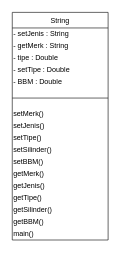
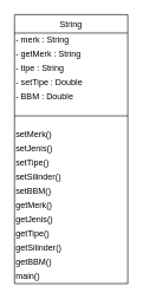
- <mxCell id="3" value="- setJenis : String" style="text;html=1;align=left;verticalAlign=middle;resizable=0;points=[];autosize=1;" parent="2" vertex="1"><mxGeometry y="26" width="160" height="20" as="geometry" /></mxCell>
+ <mxCell id="3" value="- merk : String" style="text;html=1;align=left;verticalAlign=middle;resizable=0;points=[];autosize=1;" parent="2" vertex="1"><mxGeometry y="26" width="160" height="20" as="geometry" /></mxCell>
- <mxCell id="5" value="- tipe : Double" style="text;html=1;align=left;verticalAlign=middle;resizable=0;points=[];autosize=1;" vertex="1" parent="2"><mxGeometry y="66" width="160" height="20" as="geometry" /></mxCell>
+ <mxCell id="5" value="- tipe : String" style="text;html=1;align=left;verticalAlign=middle;resizable=0;points=[];autosize=1;" vertex="1" parent="2"><mxGeometry y="66" width="160" height="20" as="geometry" /></mxCell>
